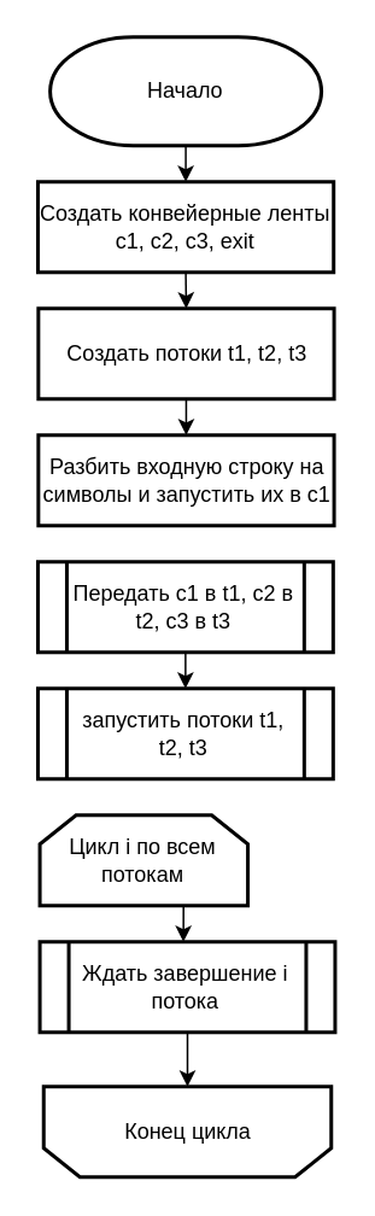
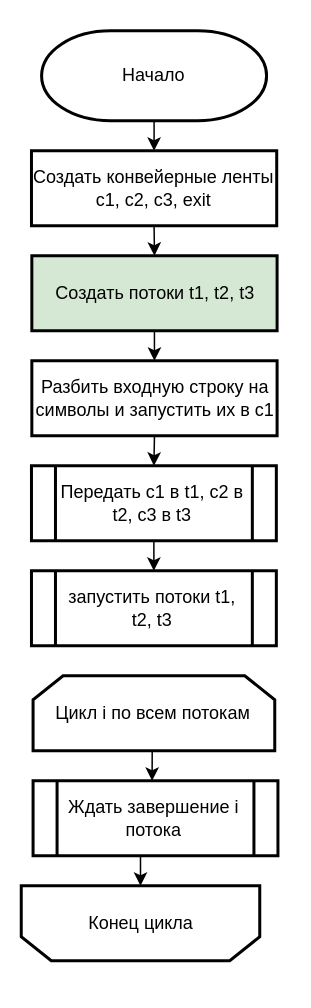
- <mxCell id="9" value="Создать потоки t1, t2, t3" style="rounded=0;whiteSpace=wrap;html=1;absoluteArcSize=1;arcSize=14;strokeWidth=2;" parent="1" vertex="1"><mxGeometry x="20.56" y="170" width="163.5" height="50" as="geometry" /></mxCell>
+ <mxCell id="9" value="Создать потоки t1, t2, t3" style="rounded=0;whiteSpace=wrap;html=1;absoluteArcSize=1;arcSize=14;strokeWidth=2;fillColor=#d5e8d4;" parent="1" vertex="1"><mxGeometry x="20.56" y="170" width="163.5" height="50" as="geometry" /></mxCell>
+ <mxCell id="6" style="edgeStyle=orthogonalEdgeStyle;rounded=0;orthogonalLoop=1;jettySize=auto;html=1;exitX=0.5;exitY=1;exitDx=0;exitDy=0;entryX=0.5;entryY=0;entryDx=0;entryDy=0;" parent="1" source="7" target="11" edge="1"><mxGeometry relative="1" as="geometry" /></mxCell>
- <mxCell id="14" value="Цикл i по всем потокам" style="shape=loopLimit;whiteSpace=wrap;html=1;strokeWidth=2;direction=east;" parent="1" vertex="1"><mxGeometry x="21.38" y="450" width="115" height="50" as="geometry" /></mxCell>
+ <mxCell id="14" value="Цикл i по всем потокам" style="shape=loopLimit;whiteSpace=wrap;html=1;strokeWidth=2;direction=east;" parent="1" vertex="1"><mxGeometry x="21.38" y="450" width="161.12" height="50" as="geometry" /></mxCell>
- <mxCell id="15" value="Конец цикла" style="shape=loopLimit;whiteSpace=wrap;html=1;strokeWidth=2;direction=west;" parent="1" vertex="1"><mxGeometry x="23.5" y="600" width="159" height="50" as="geometry" /></mxCell>
+ <mxCell id="15" value="Конец цикла" style="shape=loopLimit;whiteSpace=wrap;html=1;strokeWidth=2;direction=west;" parent="1" vertex="1"><mxGeometry x="13.5" y="590" width="159" height="50" as="geometry" /></mxCell>
